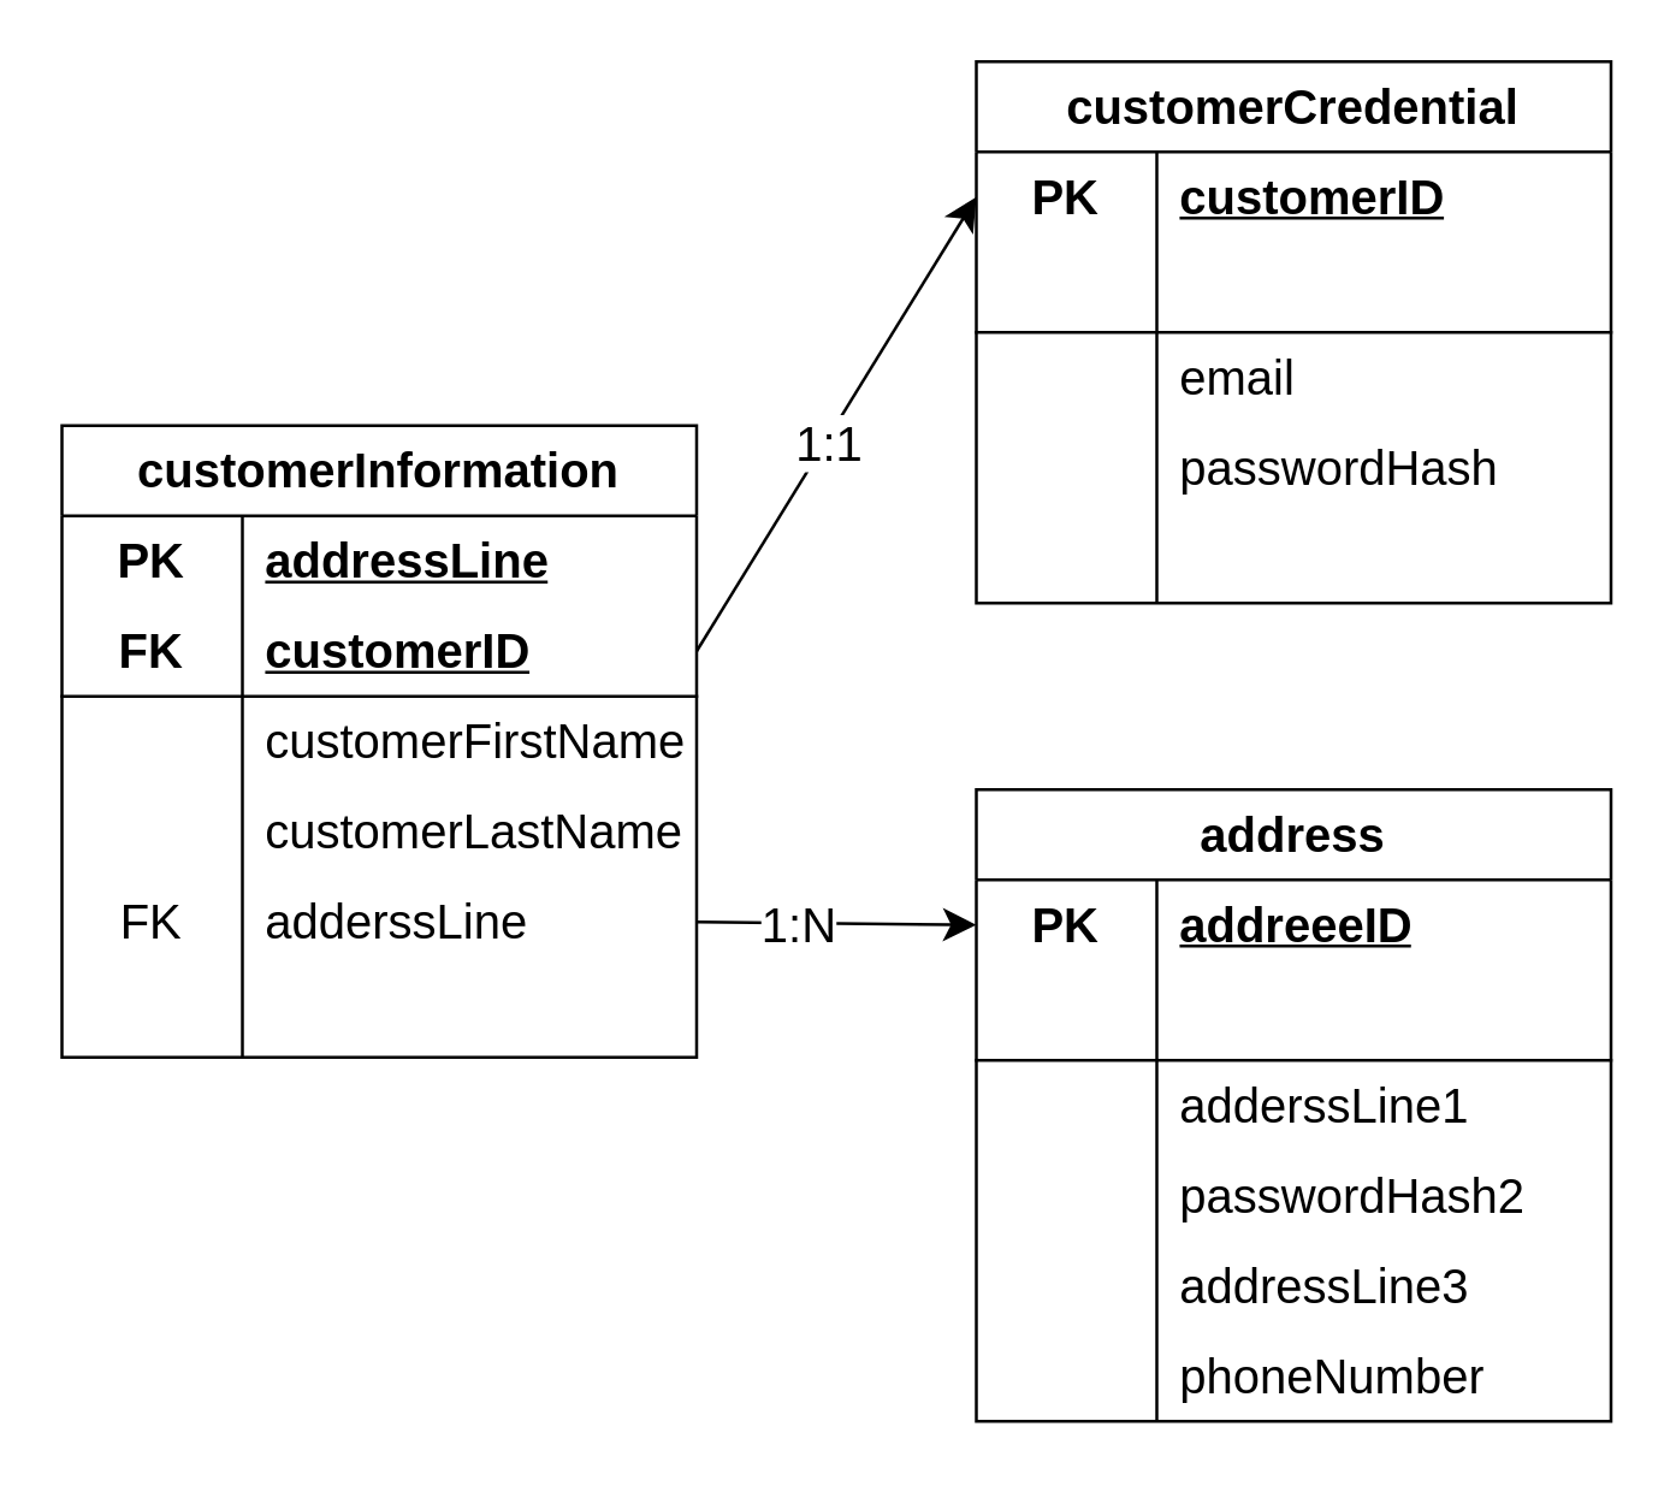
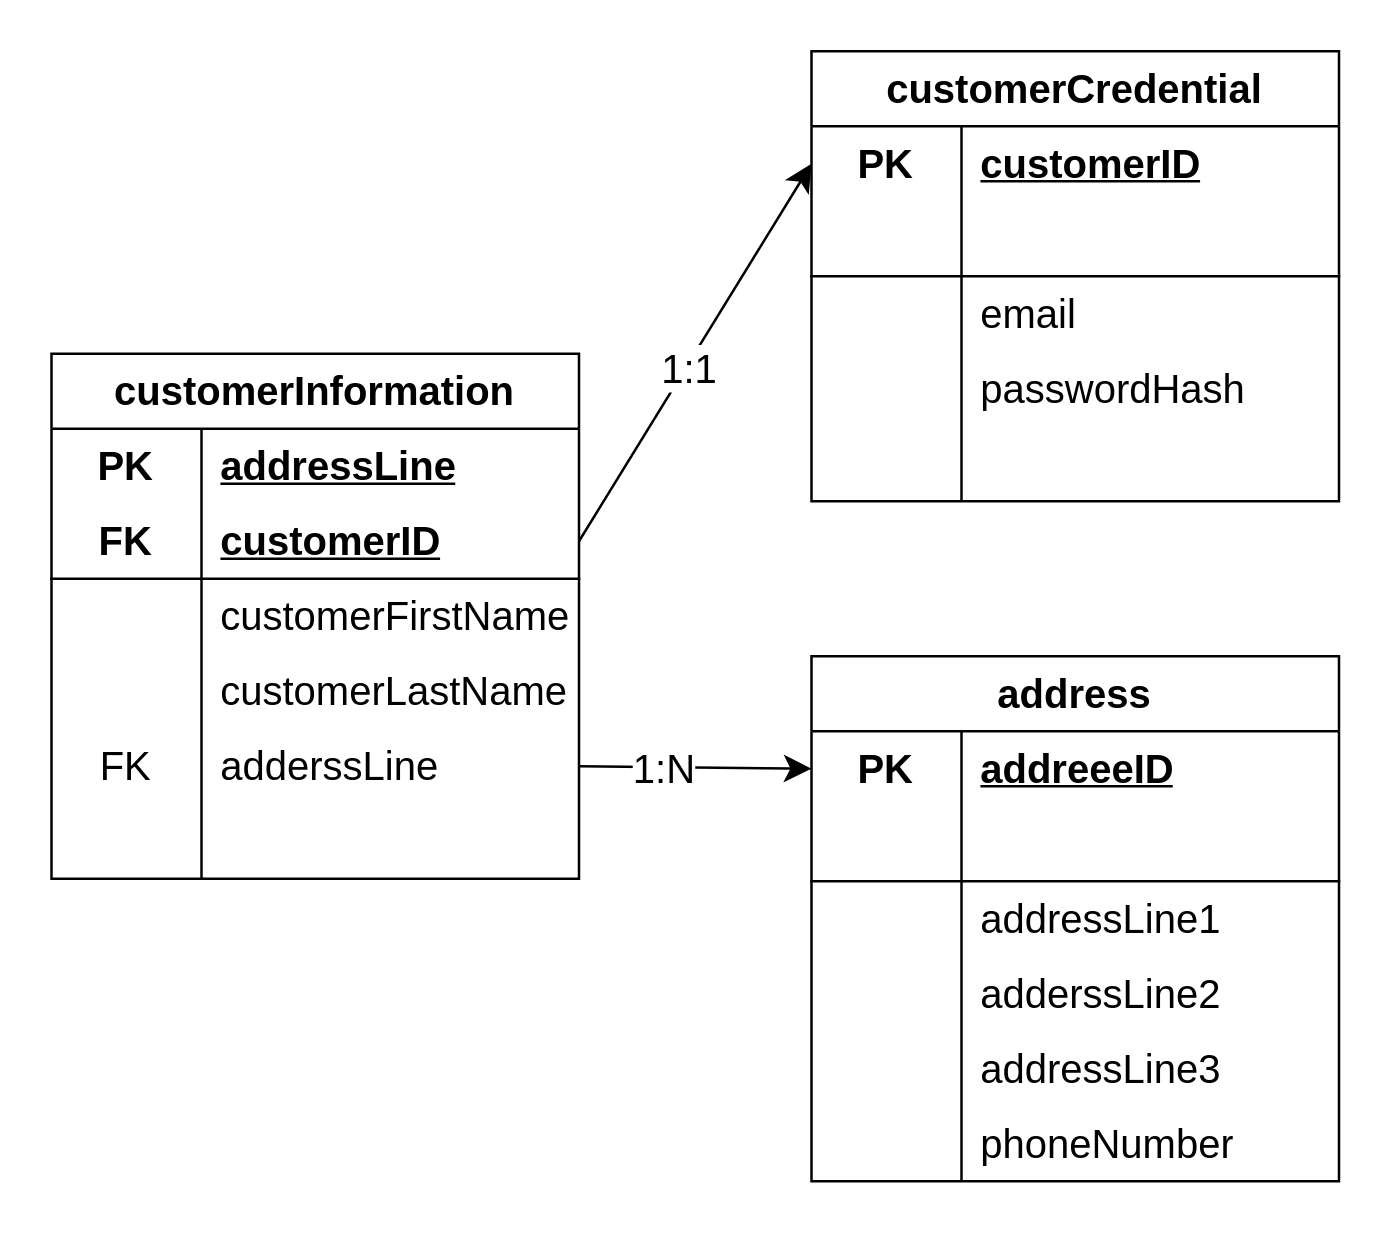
- <mxCell id="30" value="adderssLine1" style="shape=partialRectangle;connectable=0;fillColor=none;top=0;left=0;bottom=0;right=0;align=left;spacingLeft=6;overflow=hidden;html=1;whiteSpace=wrap;fontSize=16;" vertex="1" parent="28"><mxGeometry x="60" width="151" height="30" as="geometry"><mxRectangle width="151" height="30" as="alternateBounds" /></mxGeometry></mxCell>
+ <mxCell id="30" value="addressLine1" style="shape=partialRectangle;connectable=0;fillColor=none;top=0;left=0;bottom=0;right=0;align=left;spacingLeft=6;overflow=hidden;html=1;whiteSpace=wrap;fontSize=16;" vertex="1" parent="28"><mxGeometry x="60" width="151" height="30" as="geometry"><mxRectangle width="151" height="30" as="alternateBounds" /></mxGeometry></mxCell>
- <mxCell id="33" value="passwordHash2" style="shape=partialRectangle;connectable=0;fillColor=none;top=0;left=0;bottom=0;right=0;align=left;spacingLeft=6;overflow=hidden;html=1;whiteSpace=wrap;fontSize=16;" vertex="1" parent="31"><mxGeometry x="60" width="151" height="30" as="geometry"><mxRectangle width="151" height="30" as="alternateBounds" /></mxGeometry></mxCell>
+ <mxCell id="33" value="adderssLine2" style="shape=partialRectangle;connectable=0;fillColor=none;top=0;left=0;bottom=0;right=0;align=left;spacingLeft=6;overflow=hidden;html=1;whiteSpace=wrap;fontSize=16;" vertex="1" parent="31"><mxGeometry x="60" width="151" height="30" as="geometry"><mxRectangle width="151" height="30" as="alternateBounds" /></mxGeometry></mxCell>
